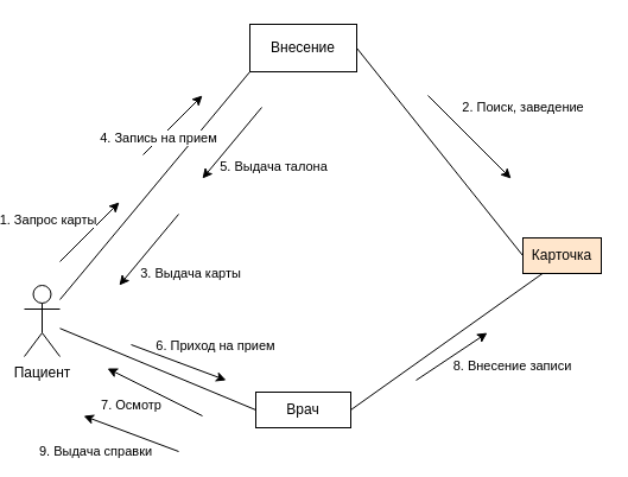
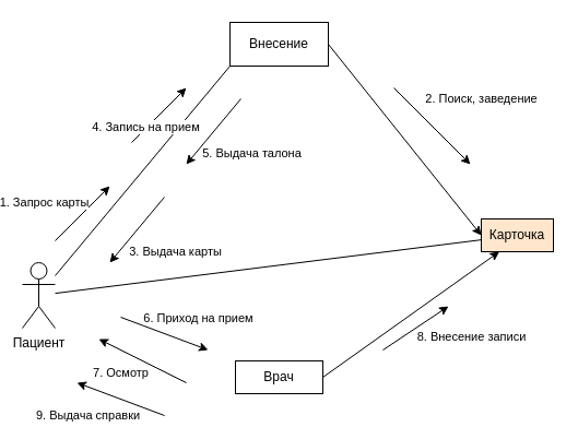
- <mxCell id="9" value="" style="endArrow=none;html=1;rounded=0;exitX=1;exitY=0.5;exitDx=0;exitDy=0;entryX=0;entryY=0.5;entryDx=0;entryDy=0;" edge="1" parent="1" source="3" target="5"><mxGeometry width="50" height="50" relative="1" as="geometry"><mxPoint x="320" y="390" as="sourcePoint" /><mxPoint x="370" y="340" as="targetPoint" /></mxGeometry></mxCell>
+ <mxCell id="9" value="" style="endArrow=classic;html=1;rounded=0;exitX=1;exitY=0.5;exitDx=0;exitDy=0;entryX=0;entryY=0.5;entryDx=0;entryDy=0;" edge="1" parent="1" source="3" target="5"><mxGeometry width="50" height="50" relative="1" as="geometry"><mxPoint x="320" y="390" as="sourcePoint" /><mxPoint x="370" y="340" as="targetPoint" /></mxGeometry></mxCell>
- <mxCell id="23" value="" style="endArrow=none;html=1;rounded=0;exitX=1;exitY=0.5;exitDx=0;exitDy=0;entryX=0.25;entryY=1;entryDx=0;entryDy=0;" edge="1" parent="1" source="4" target="5"><mxGeometry width="50" height="50" relative="1" as="geometry"><mxPoint x="320" y="390" as="sourcePoint" /><mxPoint x="370" y="340" as="targetPoint" /></mxGeometry></mxCell>
+ <mxCell id="23" value="" style="endArrow=classic;html=1;rounded=0;exitX=1;exitY=0.5;exitDx=0;exitDy=0;entryX=0.25;entryY=1;entryDx=0;entryDy=0;" edge="1" parent="1" source="4" target="5"><mxGeometry width="50" height="50" relative="1" as="geometry"><mxPoint x="320" y="390" as="sourcePoint" /><mxPoint x="370" y="340" as="targetPoint" /></mxGeometry></mxCell>
- <mxCell id="16" value="" style="endArrow=none;html=1;rounded=0;entryX=0;entryY=0.5;entryDx=0;entryDy=0;" edge="1" parent="1" source="2" target="4"><mxGeometry width="50" height="50" relative="1" as="geometry"><mxPoint x="320" y="390" as="sourcePoint" /><mxPoint x="370" y="340" as="targetPoint" /></mxGeometry></mxCell>
+ <mxCell id="16" value="" style="endArrow=none;html=1;rounded=0;" edge="1" parent="1" source="2" target="5"><mxGeometry width="50" height="50" relative="1" as="geometry"><mxPoint x="320" y="390" as="sourcePoint" /><mxPoint x="370" y="340" as="targetPoint" /></mxGeometry></mxCell>
